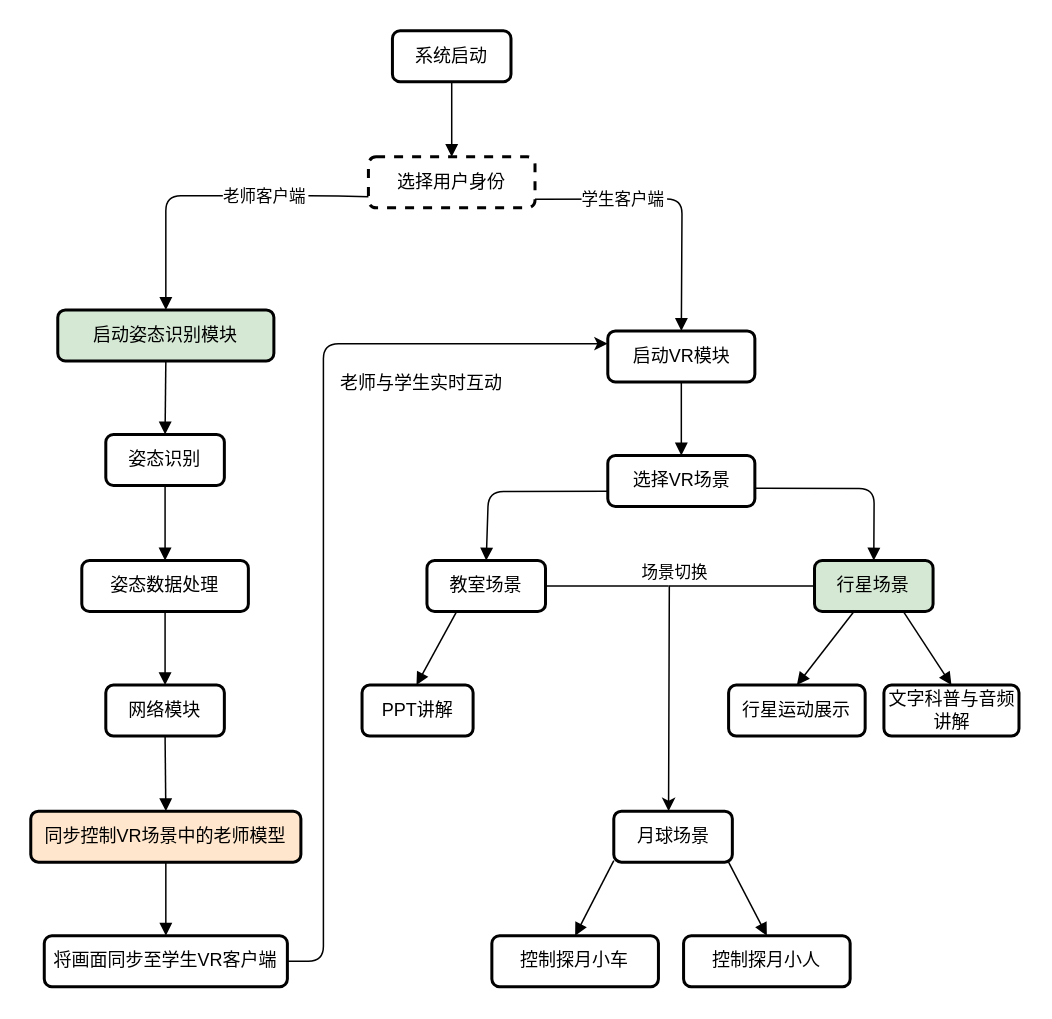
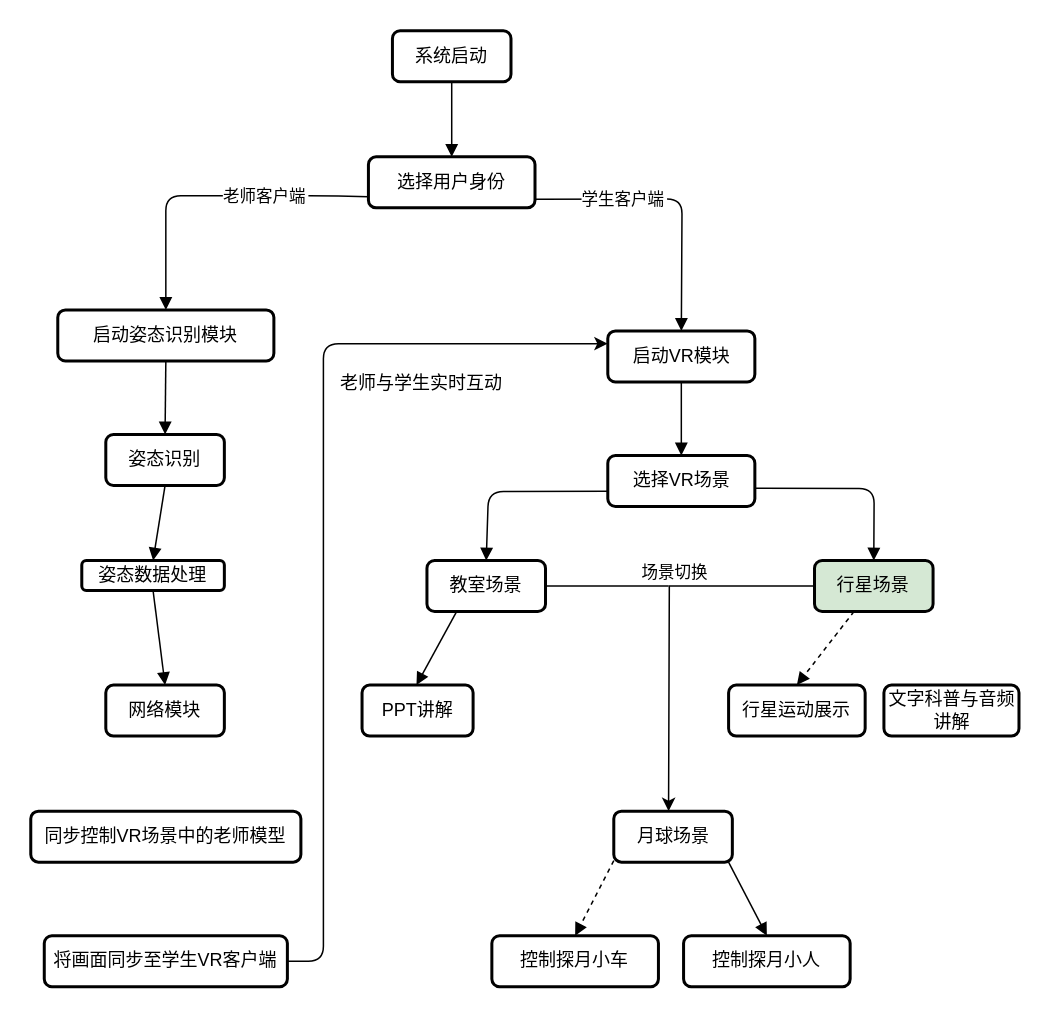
- <mxCell id="3" value="选择用户身份" style="whiteSpace=wrap;strokeWidth=2;rounded=1;dashed=1;" vertex="1" parent="1"><mxGeometry x="245" y="104" width="111" height="34" as="geometry" /></mxCell>
+ <mxCell id="3" value="选择用户身份" style="whiteSpace=wrap;strokeWidth=2;rounded=1;" vertex="1" parent="1"><mxGeometry x="245" y="104" width="111" height="34" as="geometry" /></mxCell>
- <mxCell id="4" value="启动姿态识别模块" style="whiteSpace=wrap;strokeWidth=2;rounded=1;fillColor=#d5e8d4;" vertex="1" parent="1"><mxGeometry x="38" y="206" width="144" height="34" as="geometry" /></mxCell>
+ <mxCell id="4" value="启动姿态识别模块" style="whiteSpace=wrap;strokeWidth=2;rounded=1;" vertex="1" parent="1"><mxGeometry x="38" y="206" width="144" height="34" as="geometry" /></mxCell>
- <mxCell id="6" value="姿态数据处理" style="whiteSpace=wrap;strokeWidth=2;rounded=1;" vertex="1" parent="1"><mxGeometry x="54" y="373" width="111" height="34" as="geometry" /></mxCell>
+ <mxCell id="6" value="姿态数据处理" style="whiteSpace=wrap;strokeWidth=2;rounded=1;" vertex="1" parent="1"><mxGeometry x="54" y="373" width="95" height="20" as="geometry" /></mxCell>
- <mxCell id="38" value="" style="curved=1;startArrow=none;endArrow=block;exitX=0.75;exitY=1;entryX=0.5;entryY=0;rounded=1;exitDx=0;exitDy=0;" edge="1" parent="1" source="21" target="22"><mxGeometry relative="1" as="geometry"><Array as="points" /></mxGeometry></mxCell>
- <mxCell id="37" value="" style="curved=1;startArrow=none;endArrow=block;entryX=0.5;entryY=0;rounded=1;" edge="1" parent="1" source="21" target="40"><mxGeometry relative="1" as="geometry"><Array as="points" /><mxPoint x="547.5" y="410" as="sourcePoint" /></mxGeometry></mxCell>
+ <mxCell id="37" value="" style="curved=1;startArrow=none;endArrow=block;entryX=0.5;entryY=0;rounded=1;dashed=1;" edge="1" parent="1" source="21" target="40"><mxGeometry relative="1" as="geometry"><Array as="points" /><mxPoint x="547.5" y="410" as="sourcePoint" /></mxGeometry></mxCell>
- <mxCell id="28" value="" style="curved=1;startArrow=none;endArrow=block;exitX=0.5;exitY=0.99;entryX=0.5;entryY=-0.01;rounded=1;" edge="1" parent="1" source="7" target="8"><mxGeometry relative="1" as="geometry"><Array as="points" /></mxGeometry></mxCell>
- <mxCell id="8" value="同步控制VR场景中的老师模型" style="whiteSpace=wrap;strokeWidth=2;rounded=1;fillColor=#ffe6cc;" vertex="1" parent="1"><mxGeometry x="20" y="540" width="180" height="34" as="geometry" /></mxCell>
+ <mxCell id="8" value="同步控制VR场景中的老师模型" style="whiteSpace=wrap;strokeWidth=2;rounded=1;" vertex="1" parent="1"><mxGeometry x="20" y="540" width="180" height="34" as="geometry" /></mxCell>
- <mxCell id="29" value="" style="curved=1;startArrow=none;endArrow=block;exitX=0.5;exitY=0.97;entryX=0.5;entryY=0;rounded=1;" edge="1" parent="1" source="8" target="10"><mxGeometry relative="1" as="geometry"><Array as="points" /></mxGeometry></mxCell>
- <mxCell id="34" value="" style="curved=0;startArrow=none;endArrow=block;exitX=0;exitY=0.97;rounded=1;entryX=0.5;entryY=0;entryDx=0;entryDy=0;" edge="1" parent="1" source="16" target="17"><mxGeometry relative="1" as="geometry"><Array as="points" /><mxPoint x="365" y="620" as="targetPoint" /></mxGeometry></mxCell>
+ <mxCell id="34" value="" style="curved=0;startArrow=none;endArrow=block;exitX=0;exitY=0.97;rounded=1;entryX=0.5;entryY=0;entryDx=0;entryDy=0;dashed=1;" edge="1" parent="1" source="16" target="17"><mxGeometry relative="1" as="geometry"><Array as="points" /><mxPoint x="365" y="620" as="targetPoint" /></mxGeometry></mxCell>
